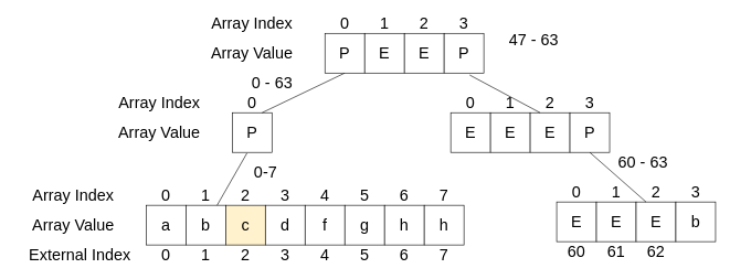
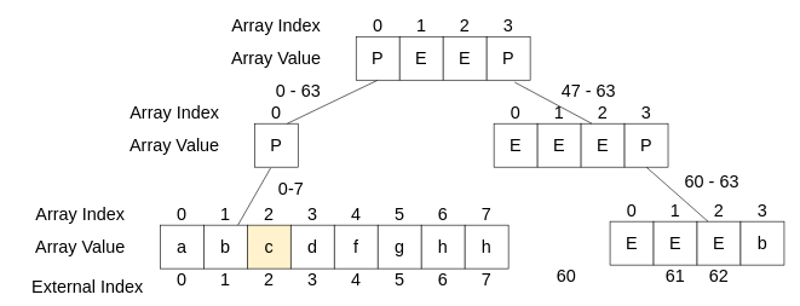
- <mxCell id="56" value="47 - 63" style="text;html=1;align=center;verticalAlign=middle;resizable=0;points=[];autosize=1;strokeColor=none;fillColor=none;fontSize=24;" vertex="1" parent="1"><mxGeometry x="760" y="45" width="90" height="30" as="geometry" /></mxCell>
+ <mxCell id="56" value="47 - 63" style="text;html=1;align=center;verticalAlign=middle;resizable=0;points=[];autosize=1;strokeColor=none;fillColor=none;fontSize=24;" vertex="1" parent="1"><mxGeometry x="765" y="110" width="90" height="30" as="geometry" /></mxCell>
- <mxCell id="57" value="60 - 63" style="text;html=1;align=center;verticalAlign=middle;resizable=0;points=[];autosize=1;strokeColor=none;fillColor=none;fontSize=24;" vertex="1" parent="1"><mxGeometry x="925" y="230" width="90" height="30" as="geometry" /></mxCell>
+ <mxCell id="57" value="60 - 63" style="text;html=1;align=center;verticalAlign=middle;resizable=0;points=[];autosize=1;strokeColor=none;fillColor=none;fontSize=24;" vertex="1" parent="1"><mxGeometry x="935" y="235" width="90" height="30" as="geometry" /></mxCell>
- <mxCell id="52" value="60" style="text;html=1;strokeColor=none;fillColor=none;align=center;verticalAlign=middle;whiteSpace=wrap;rounded=0;fontSize=24;" parent="1" vertex="1"><mxGeometry x="840" y="365" width="60" height="30" as="geometry" /></mxCell>
+ <mxCell id="52" value="60" style="text;html=1;strokeColor=none;fillColor=none;align=center;verticalAlign=middle;whiteSpace=wrap;rounded=0;fontSize=24;" parent="1" vertex="1"><mxGeometry x="750" y="365" width="60" height="30" as="geometry" /></mxCell>
- <mxCell id="12" value="External Index" style="text;html=1;strokeColor=none;fillColor=none;align=center;verticalAlign=middle;whiteSpace=wrap;rounded=0;fontSize=24;" parent="1" vertex="1"><mxGeometry x="30" y="370" width="180" height="30" as="geometry" /></mxCell>
+ <mxCell id="12" value="External Index" style="text;html=1;strokeColor=none;fillColor=none;align=center;verticalAlign=middle;whiteSpace=wrap;rounded=0;fontSize=24;" parent="1" vertex="1"><mxGeometry x="30" y="380" width="180" height="30" as="geometry" /></mxCell>
